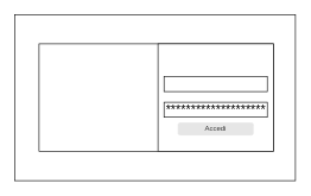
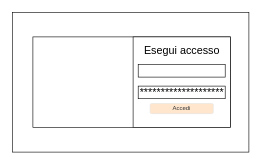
+ <mxCell id="5" value="Esegui accesso" style="text;html=1;align=center;verticalAlign=middle;resizable=0;points=[];autosize=1;fontSize=18;" vertex="1" parent="1"><mxGeometry x="234" y="71" width="136" height="26" as="geometry" /></mxCell>
- <mxCell id="8" value="Accedi" style="rounded=1;html=1;shadow=0;dashed=0;whiteSpace=wrap;fontSize=10;fillColor=#E6E6E6;align=center;strokeColor=#E6E6E6;fontColor=#333333;" vertex="1" parent="1"><mxGeometry x="249.25" y="172" width="105.5" height="16.88" as="geometry" /></mxCell>
+ <mxCell id="8" value="Accedi" style="rounded=1;html=1;shadow=0;dashed=0;whiteSpace=wrap;fontSize=10;fillColor=#ffe6cc;align=center;strokeColor=#E6E6E6;fontColor=#333333;" vertex="1" parent="1"><mxGeometry x="249.25" y="172" width="105.5" height="16.88" as="geometry" /></mxCell>
